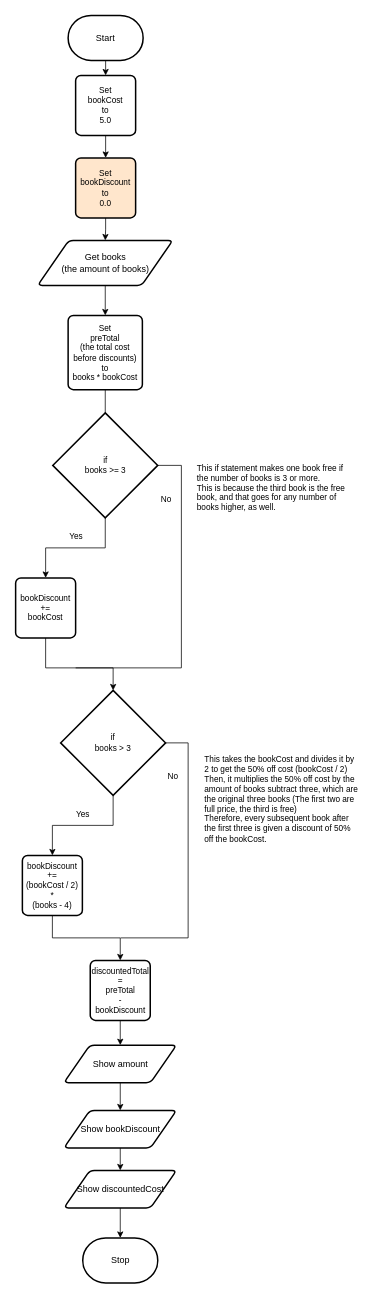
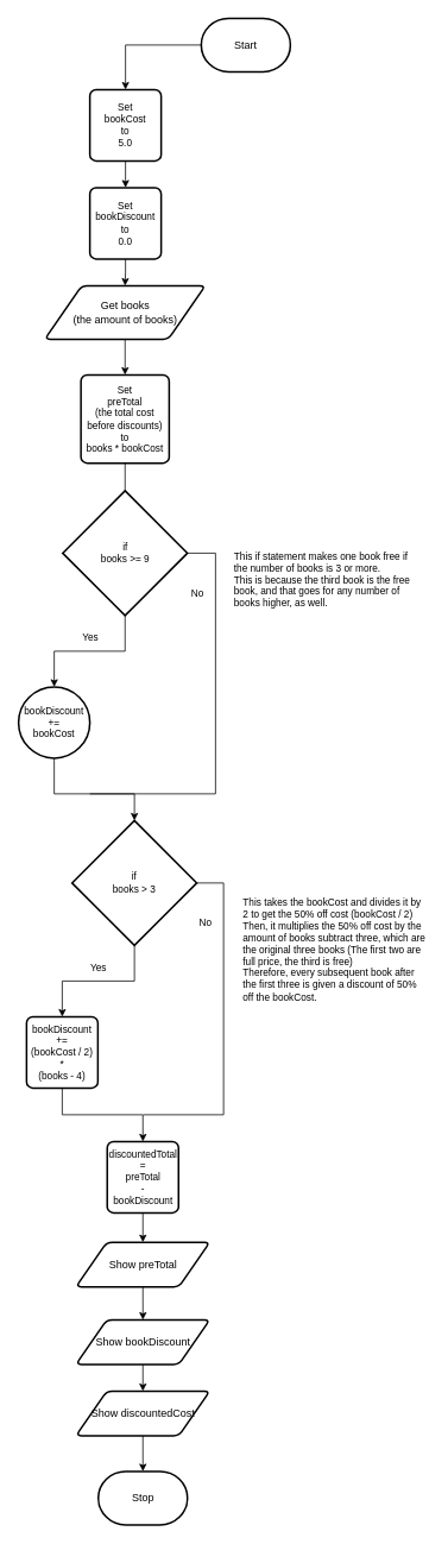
- <mxCell id="3" value="Start" style="strokeWidth=2;html=1;shape=mxgraph.flowchart.terminator;whiteSpace=wrap;" vertex="1" parent="1"><mxGeometry x="90" y="20" width="100" height="60" as="geometry" /></mxCell>
+ <mxCell id="3" value="Start" style="strokeWidth=2;html=1;shape=mxgraph.flowchart.terminator;whiteSpace=wrap;" vertex="1" parent="1"><mxGeometry x="225" y="20" width="100" height="60" as="geometry" /></mxCell>
- <mxCell id="10" value="Set&lt;br&gt;bookDiscount&lt;br&gt;to &lt;br&gt;0.0" style="rounded=1;whiteSpace=wrap;html=1;absoluteArcSize=1;arcSize=14;strokeWidth=2;fontFamily=Helvetica;fontSize=11;fontColor=default;fillColor=#ffe6cc;" vertex="1" parent="1"><mxGeometry x="100" y="210" width="80" height="80" as="geometry" /></mxCell>
+ <mxCell id="10" value="Set&lt;br&gt;bookDiscount&lt;br&gt;to &lt;br&gt;0.0" style="rounded=1;whiteSpace=wrap;html=1;absoluteArcSize=1;arcSize=14;strokeWidth=2;fontFamily=Helvetica;fontSize=11;fontColor=default;" vertex="1" parent="1"><mxGeometry x="100" y="210" width="80" height="80" as="geometry" /></mxCell>
- <mxCell id="22" value="if&lt;br&gt;books &amp;gt;= 3" style="strokeWidth=2;html=1;shape=mxgraph.flowchart.decision;whiteSpace=wrap;fontFamily=Helvetica;fontSize=11;fontColor=default;" vertex="1" parent="1"><mxGeometry x="69.5" y="550" width="140" height="140" as="geometry" /></mxCell>
+ <mxCell id="22" value="if&lt;br&gt;books &amp;gt;= 9" style="strokeWidth=2;html=1;shape=mxgraph.flowchart.decision;whiteSpace=wrap;fontFamily=Helvetica;fontSize=11;fontColor=default;" vertex="1" parent="1"><mxGeometry x="69.5" y="550" width="140" height="140" as="geometry" /></mxCell>
- <mxCell id="26" value="bookDiscount&lt;br&gt;+=&lt;br&gt;bookCost" style="rounded=1;whiteSpace=wrap;html=1;absoluteArcSize=1;arcSize=14;strokeWidth=2;fontFamily=Helvetica;fontSize=11;fontColor=default;" vertex="1" parent="1"><mxGeometry x="20" y="770" width="80" height="80" as="geometry" /></mxCell>
+ <mxCell id="26" value="bookDiscount&lt;br&gt;+=&lt;br&gt;bookCost" style="ellipse;whiteSpace=wrap;html=1;absoluteArcSize=1;arcSize=14;strokeWidth=2;fontFamily=Helvetica;fontSize=11;fontColor=default;" vertex="1" parent="1"><mxGeometry x="20" y="770" width="80" height="80" as="geometry" /></mxCell>
- <mxCell id="33" value="Show amount" style="shape=parallelogram;html=1;strokeWidth=2;perimeter=parallelogramPerimeter;whiteSpace=wrap;rounded=1;arcSize=12;size=0.23;" vertex="1" parent="32"><mxGeometry width="150" height="50" as="geometry" /></mxCell>
+ <mxCell id="33" value="Show preTotal" style="shape=parallelogram;html=1;strokeWidth=2;perimeter=parallelogramPerimeter;whiteSpace=wrap;rounded=1;arcSize=12;size=0.23;" vertex="1" parent="32"><mxGeometry width="150" height="50" as="geometry" /></mxCell>
